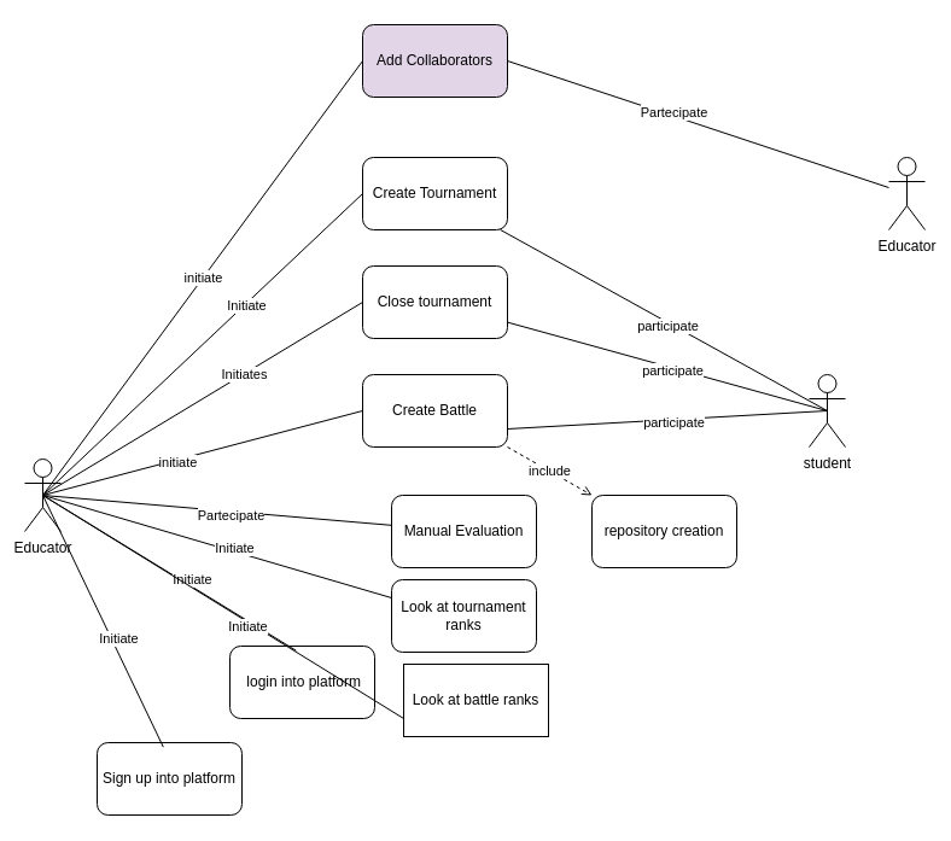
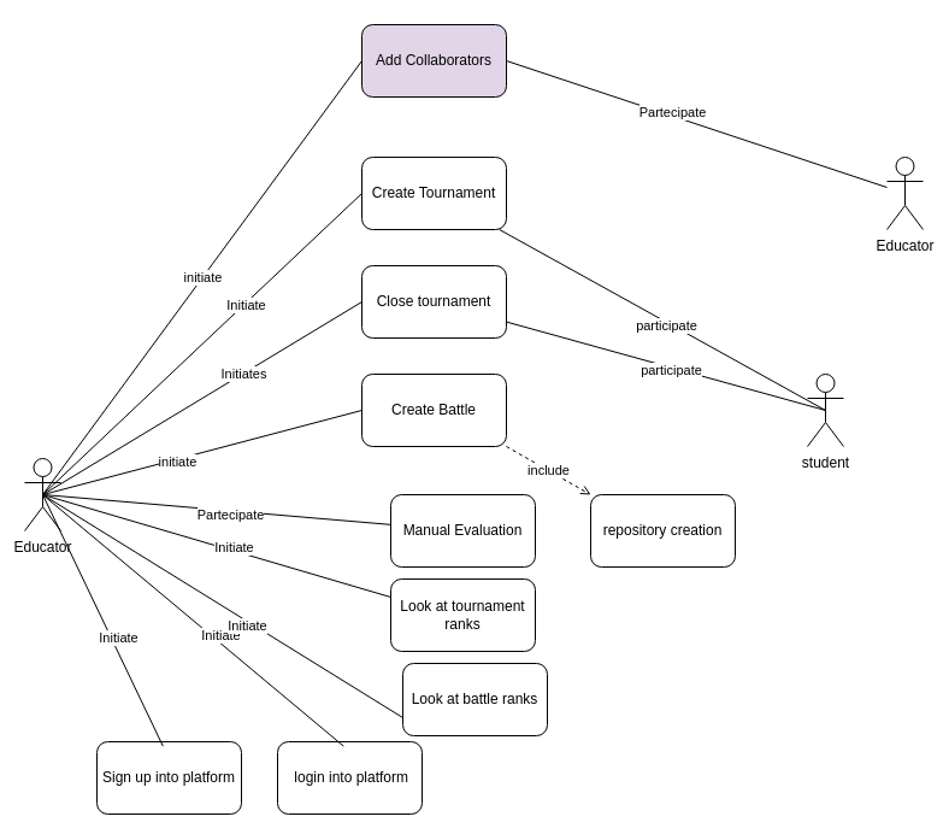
- <mxCell id="28" value="" style="endArrow=none;html=1;rounded=0;exitX=0.5;exitY=0.5;exitDx=0;exitDy=0;exitPerimeter=0;entryX=1;entryY=0.75;entryDx=0;entryDy=0;" edge="1" parent="1" source="27" target="5"><mxGeometry width="50" height="50" relative="1" as="geometry"><mxPoint x="970" y="550" as="sourcePoint" /><mxPoint x="830" y="390" as="targetPoint" /></mxGeometry></mxCell>
- <mxCell id="29" value="participate" style="edgeLabel;html=1;align=center;verticalAlign=middle;resizable=0;points=[];" vertex="1" connectable="0" parent="28"><mxGeometry x="-0.032" y="2" relative="1" as="geometry"><mxPoint as="offset" /></mxGeometry></mxCell>
- <mxCell id="14" value="&amp;nbsp;login into platform" style="rounded=1;whiteSpace=wrap;html=1;" vertex="1" parent="1"><mxGeometry x="190" y="535" width="120" height="60" as="geometry" /></mxCell>
+ <mxCell id="14" value="&amp;nbsp;login into platform" style="rounded=1;whiteSpace=wrap;html=1;" vertex="1" parent="1"><mxGeometry x="230" y="615" width="120" height="60" as="geometry" /></mxCell>
- <mxCell id="40" value="Look at battle ranks" style="whiteSpace=wrap;html=1;rounded=0;" vertex="1" parent="1"><mxGeometry x="334" y="550" width="120" height="60" as="geometry" /></mxCell>
+ <mxCell id="40" value="Look at battle ranks" style="rounded=1;whiteSpace=wrap;html=1;" vertex="1" parent="1"><mxGeometry x="334" y="550" width="120" height="60" as="geometry" /></mxCell>
